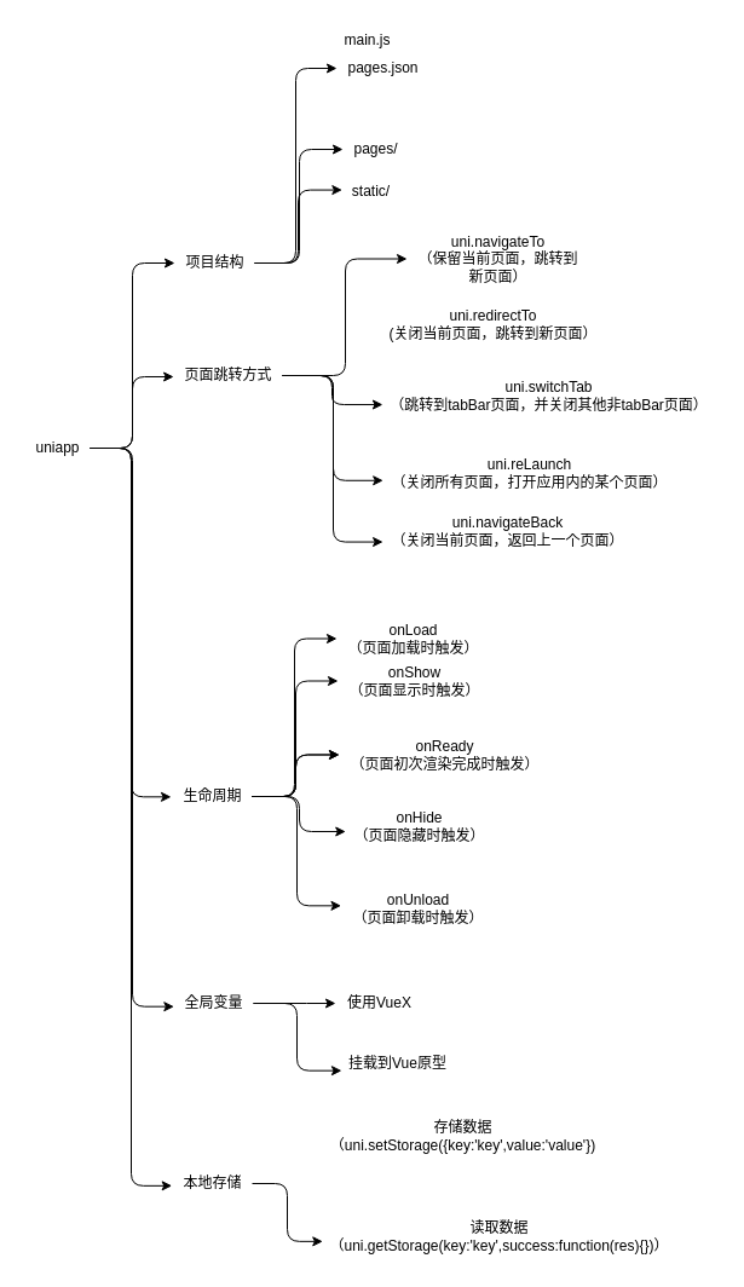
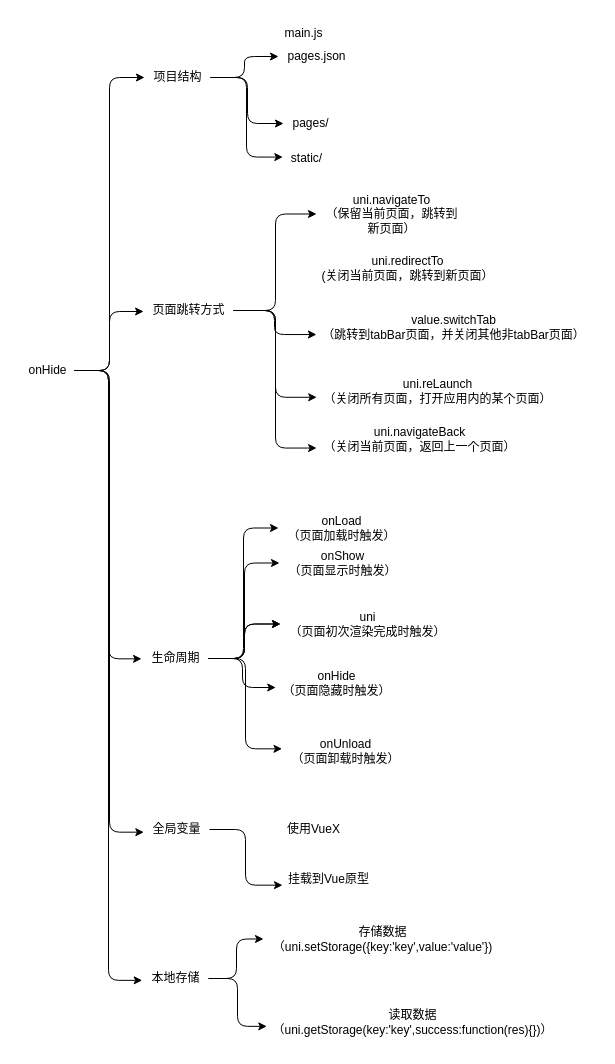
- <mxCell id="14" value="uni.navigateTo&lt;br&gt;（保留当前页面，跳转到&lt;div&gt;新页面）&lt;/div&gt;" style="text;html=1;align=center;verticalAlign=middle;resizable=0;points=[];autosize=1;strokeColor=none;fillColor=none;" vertex="1" parent="1"><mxGeometry x="336" y="186" width="150" height="55" as="geometry" /></mxCell>
+ <mxCell id="14" value="uni.navigateTo&lt;br&gt;（保留当前页面，跳转到&lt;div&gt;新页面）&lt;/div&gt;" style="text;html=1;align=center;verticalAlign=middle;resizable=0;points=[];autosize=1;strokeColor=none;fillColor=none;" vertex="1" parent="1"><mxGeometry x="316" y="186" width="150" height="55" as="geometry" /></mxCell>
- <mxCell id="7" value="项目结构" style="text;html=1;align=center;verticalAlign=middle;resizable=0;points=[];autosize=1;strokeColor=none;fillColor=none;" vertex="1" parent="1"><mxGeometry x="144" y="204" width="66" height="26" as="geometry" /></mxCell>
+ <mxCell id="7" value="项目结构" style="text;html=1;align=center;verticalAlign=middle;resizable=0;points=[];autosize=1;strokeColor=none;fillColor=none;" vertex="1" parent="1"><mxGeometry x="144" y="64" width="66" height="26" as="geometry" /></mxCell>
- <mxCell id="16" value="uni.switchTab&lt;div&gt;（跳转到tabBar页面，并关闭其他非tabBar页面）&lt;/div&gt;" style="text;html=1;align=center;verticalAlign=middle;resizable=0;points=[];autosize=1;strokeColor=none;fillColor=none;" vertex="1" parent="1"><mxGeometry x="312" y="306" width="281" height="41" as="geometry" /></mxCell>
+ <mxCell id="16" value="value.switchTab&lt;div&gt;（跳转到tabBar页面，并关闭其他非tabBar页面）&lt;/div&gt;" style="text;html=1;align=center;verticalAlign=middle;resizable=0;points=[];autosize=1;strokeColor=none;fillColor=none;" vertex="1" parent="1"><mxGeometry x="312" y="306" width="281" height="41" as="geometry" /></mxCell>
- <mxCell id="3" value="uniapp" style="text;html=1;align=center;verticalAlign=middle;resizable=0;points=[];autosize=1;strokeColor=none;fillColor=none;" vertex="1" parent="1"><mxGeometry x="20" y="357" width="54" height="26" as="geometry" /></mxCell>
+ <mxCell id="3" value="onHide" style="text;html=1;align=center;verticalAlign=middle;resizable=0;points=[];autosize=1;strokeColor=none;fillColor=none;" vertex="1" parent="1"><mxGeometry x="20" y="357" width="54" height="26" as="geometry" /></mxCell>
- <mxCell id="30" value="onReady&lt;div&gt;（页面初次渲染完成时触发）&lt;/div&gt;" style="text;html=1;align=center;verticalAlign=middle;resizable=0;points=[];autosize=1;strokeColor=none;fillColor=none;" vertex="1" parent="1"><mxGeometry x="280" y="603" width="174" height="41" as="geometry" /></mxCell>
+ <mxCell id="30" value="uni&lt;div&gt;（页面初次渲染完成时触发）&lt;/div&gt;" style="text;html=1;align=center;verticalAlign=middle;resizable=0;points=[];autosize=1;strokeColor=none;fillColor=none;" vertex="1" parent="1"><mxGeometry x="280" y="603" width="174" height="41" as="geometry" /></mxCell>
- <mxCell id="31" value="onHide&lt;div&gt;（页面隐藏时触发）&lt;/div&gt;" style="text;html=1;align=center;verticalAlign=middle;resizable=0;points=[];autosize=1;strokeColor=none;fillColor=none;" vertex="1" parent="1"><mxGeometry x="283" y="662" width="126" height="41" as="geometry" /></mxCell>
+ <mxCell id="31" value="onHide&lt;div&gt;（页面隐藏时触发）&lt;/div&gt;" style="text;html=1;align=center;verticalAlign=middle;resizable=0;points=[];autosize=1;strokeColor=none;fillColor=none;" vertex="1" parent="1"><mxGeometry x="273" y="662" width="126" height="41" as="geometry" /></mxCell>
- <mxCell id="36" value="" style="edgeStyle=elbowEdgeStyle;html=1;" edge="1" parent="1" source="37" target="38"><mxGeometry relative="1" as="geometry" /></mxCell>
+ <mxCell id="42" value="" style="edgeStyle=elbowEdgeStyle;html=1;" edge="1" parent="1" source="43" target="44"><mxGeometry relative="1" as="geometry" /></mxCell>
